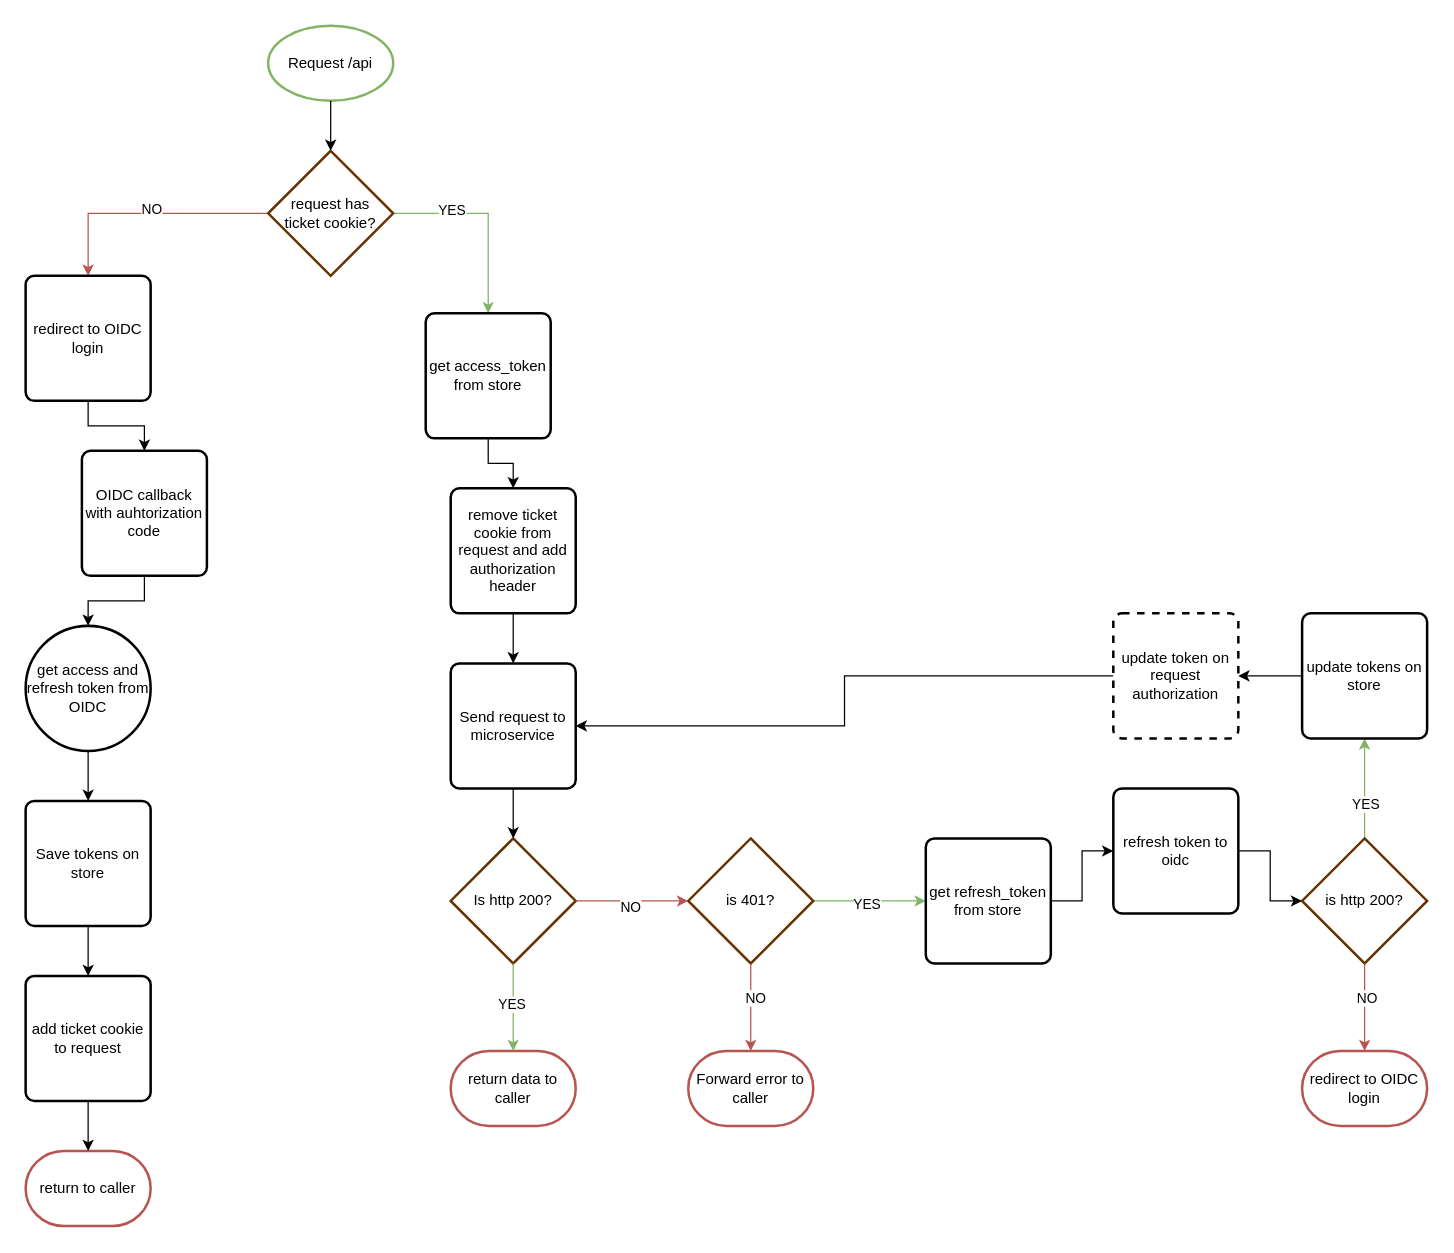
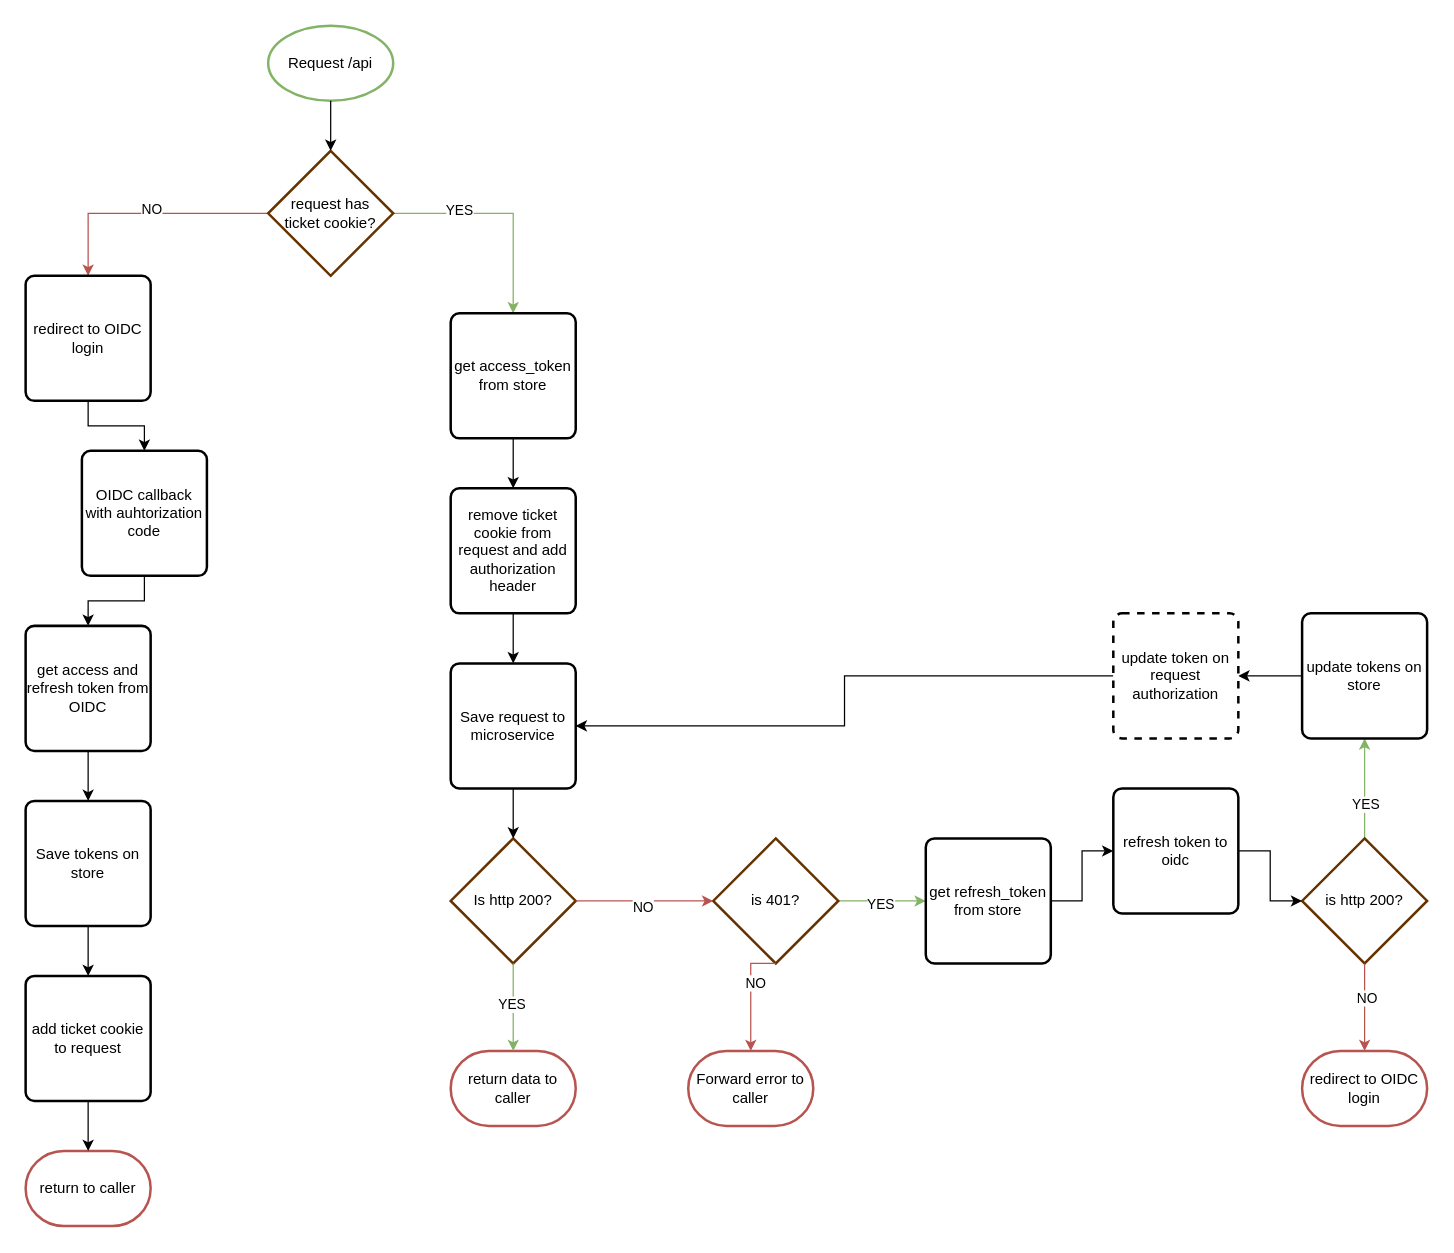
- <mxCell id="9" value="get access_token from store" style="rounded=1;whiteSpace=wrap;html=1;absoluteArcSize=1;arcSize=14;strokeWidth=2;" vertex="1" parent="1"><mxGeometry x="340" y="250" width="100" height="100" as="geometry" /></mxCell>
+ <mxCell id="9" value="get access_token from store" style="rounded=1;whiteSpace=wrap;html=1;absoluteArcSize=1;arcSize=14;strokeWidth=2;" vertex="1" parent="1"><mxGeometry x="360" y="250" width="100" height="100" as="geometry" /></mxCell>
- <mxCell id="46" value="get access and refresh token from OIDC" style="ellipse;whiteSpace=wrap;html=1;absoluteArcSize=1;arcSize=14;strokeWidth=2;" vertex="1" parent="1"><mxGeometry x="20" y="500" width="100" height="100" as="geometry" /></mxCell>
+ <mxCell id="46" value="get access and refresh token from OIDC" style="rounded=1;whiteSpace=wrap;html=1;absoluteArcSize=1;arcSize=14;strokeWidth=2;" vertex="1" parent="1"><mxGeometry x="20" y="500" width="100" height="100" as="geometry" /></mxCell>
- <mxCell id="13" value="Send request to microservice" style="rounded=1;whiteSpace=wrap;html=1;absoluteArcSize=1;arcSize=14;strokeWidth=2;" vertex="1" parent="1"><mxGeometry x="360" y="530" width="100" height="100" as="geometry" /></mxCell>
+ <mxCell id="13" value="Save request to microservice" style="rounded=1;whiteSpace=wrap;html=1;absoluteArcSize=1;arcSize=14;strokeWidth=2;" vertex="1" parent="1"><mxGeometry x="360" y="530" width="100" height="100" as="geometry" /></mxCell>
- <mxCell id="21" value="is 401?" style="strokeWidth=2;html=1;shape=mxgraph.flowchart.decision;whiteSpace=wrap;strokeColor=#663300;" vertex="1" parent="1"><mxGeometry x="550" y="670" width="100" height="100" as="geometry" /></mxCell>
+ <mxCell id="21" value="is 401?" style="strokeWidth=2;html=1;shape=mxgraph.flowchart.decision;whiteSpace=wrap;strokeColor=#663300;" vertex="1" parent="1"><mxGeometry x="570" y="670" width="100" height="100" as="geometry" /></mxCell>
